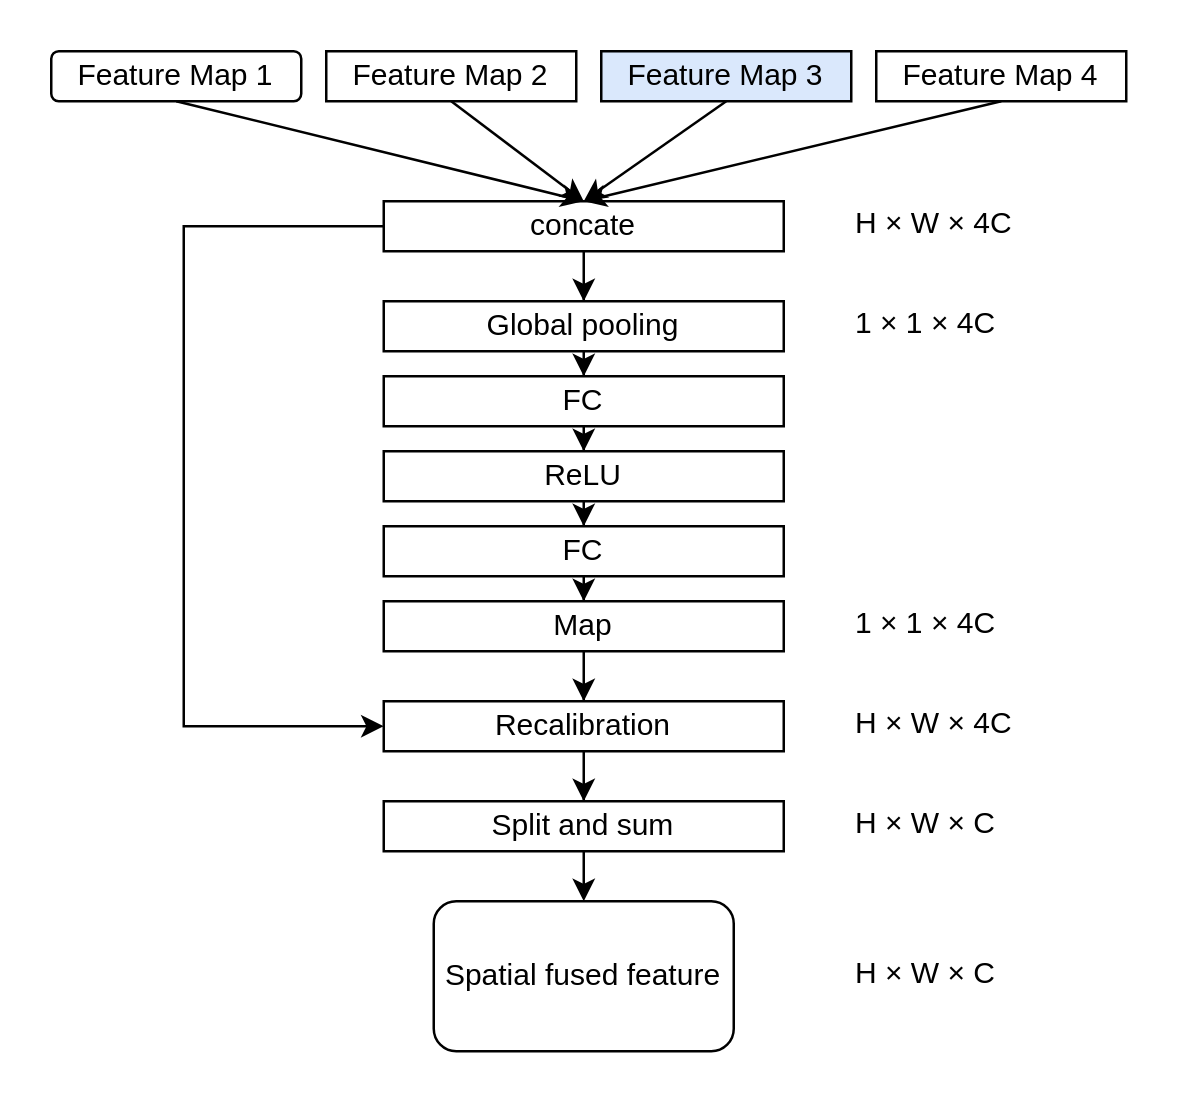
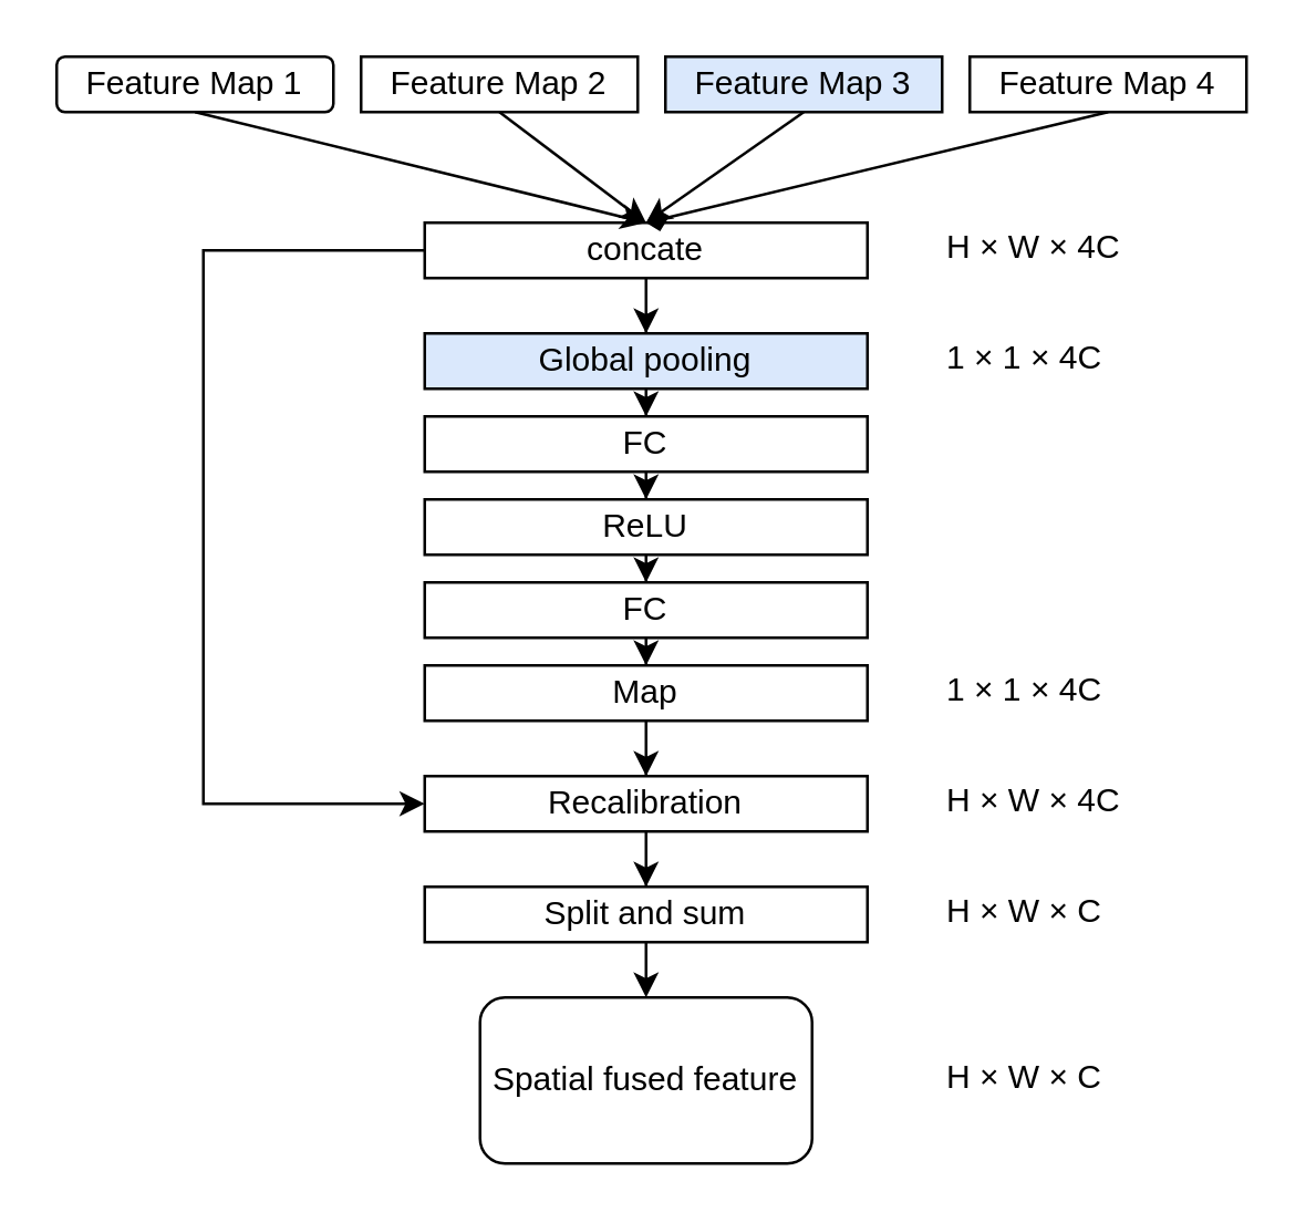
- <mxCell id="28" value="" style="endArrow=classic;html=1;strokeColor=#000000;endFill=1;exitX=0.5;exitY=1;exitDx=0;exitDy=0;entryX=0.5;entryY=0;entryDx=0;entryDy=0;" parent="1" source="5" target="8" edge="1"><mxGeometry width="50" height="50" relative="1" as="geometry"><mxPoint x="220" y="80" as="sourcePoint" /><mxPoint x="380" y="160" as="targetPoint" /></mxGeometry></mxCell>
+ <mxCell id="28" value="" style="endArrow=diamond;html=1;strokeColor=#000000;endFill=1;exitX=0.5;exitY=1;exitDx=0;exitDy=0;entryX=0.5;entryY=0;entryDx=0;entryDy=0;" parent="1" source="5" target="8" edge="1"><mxGeometry width="50" height="50" relative="1" as="geometry"><mxPoint x="220" y="80" as="sourcePoint" /><mxPoint x="380" y="160" as="targetPoint" /></mxGeometry></mxCell>
- <mxCell id="10" value="Global pooling" style="rounded=0;whiteSpace=wrap;html=1;" parent="1" vertex="1"><mxGeometry x="153" y="120" width="160" height="20" as="geometry" /></mxCell>
+ <mxCell id="10" value="Global pooling" style="rounded=0;whiteSpace=wrap;html=1;fillColor=#dae8fc;" parent="1" vertex="1"><mxGeometry x="153" y="120" width="160" height="20" as="geometry" /></mxCell>
